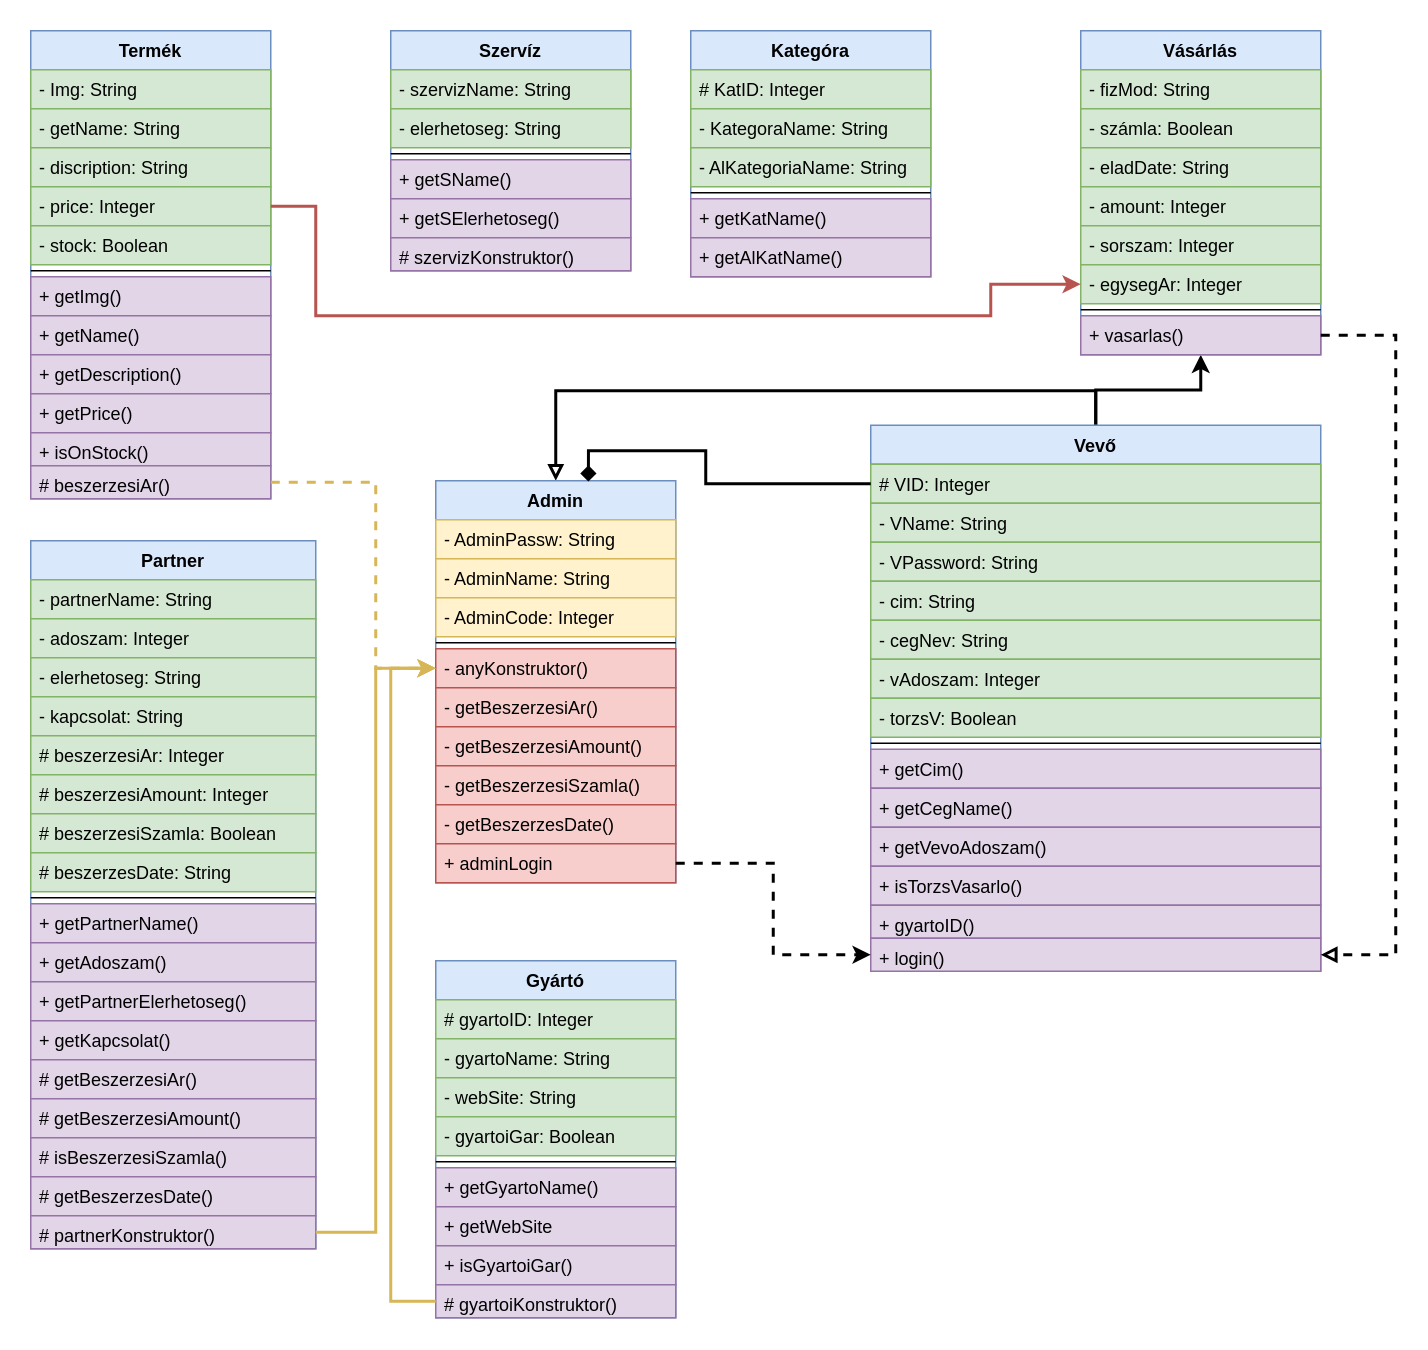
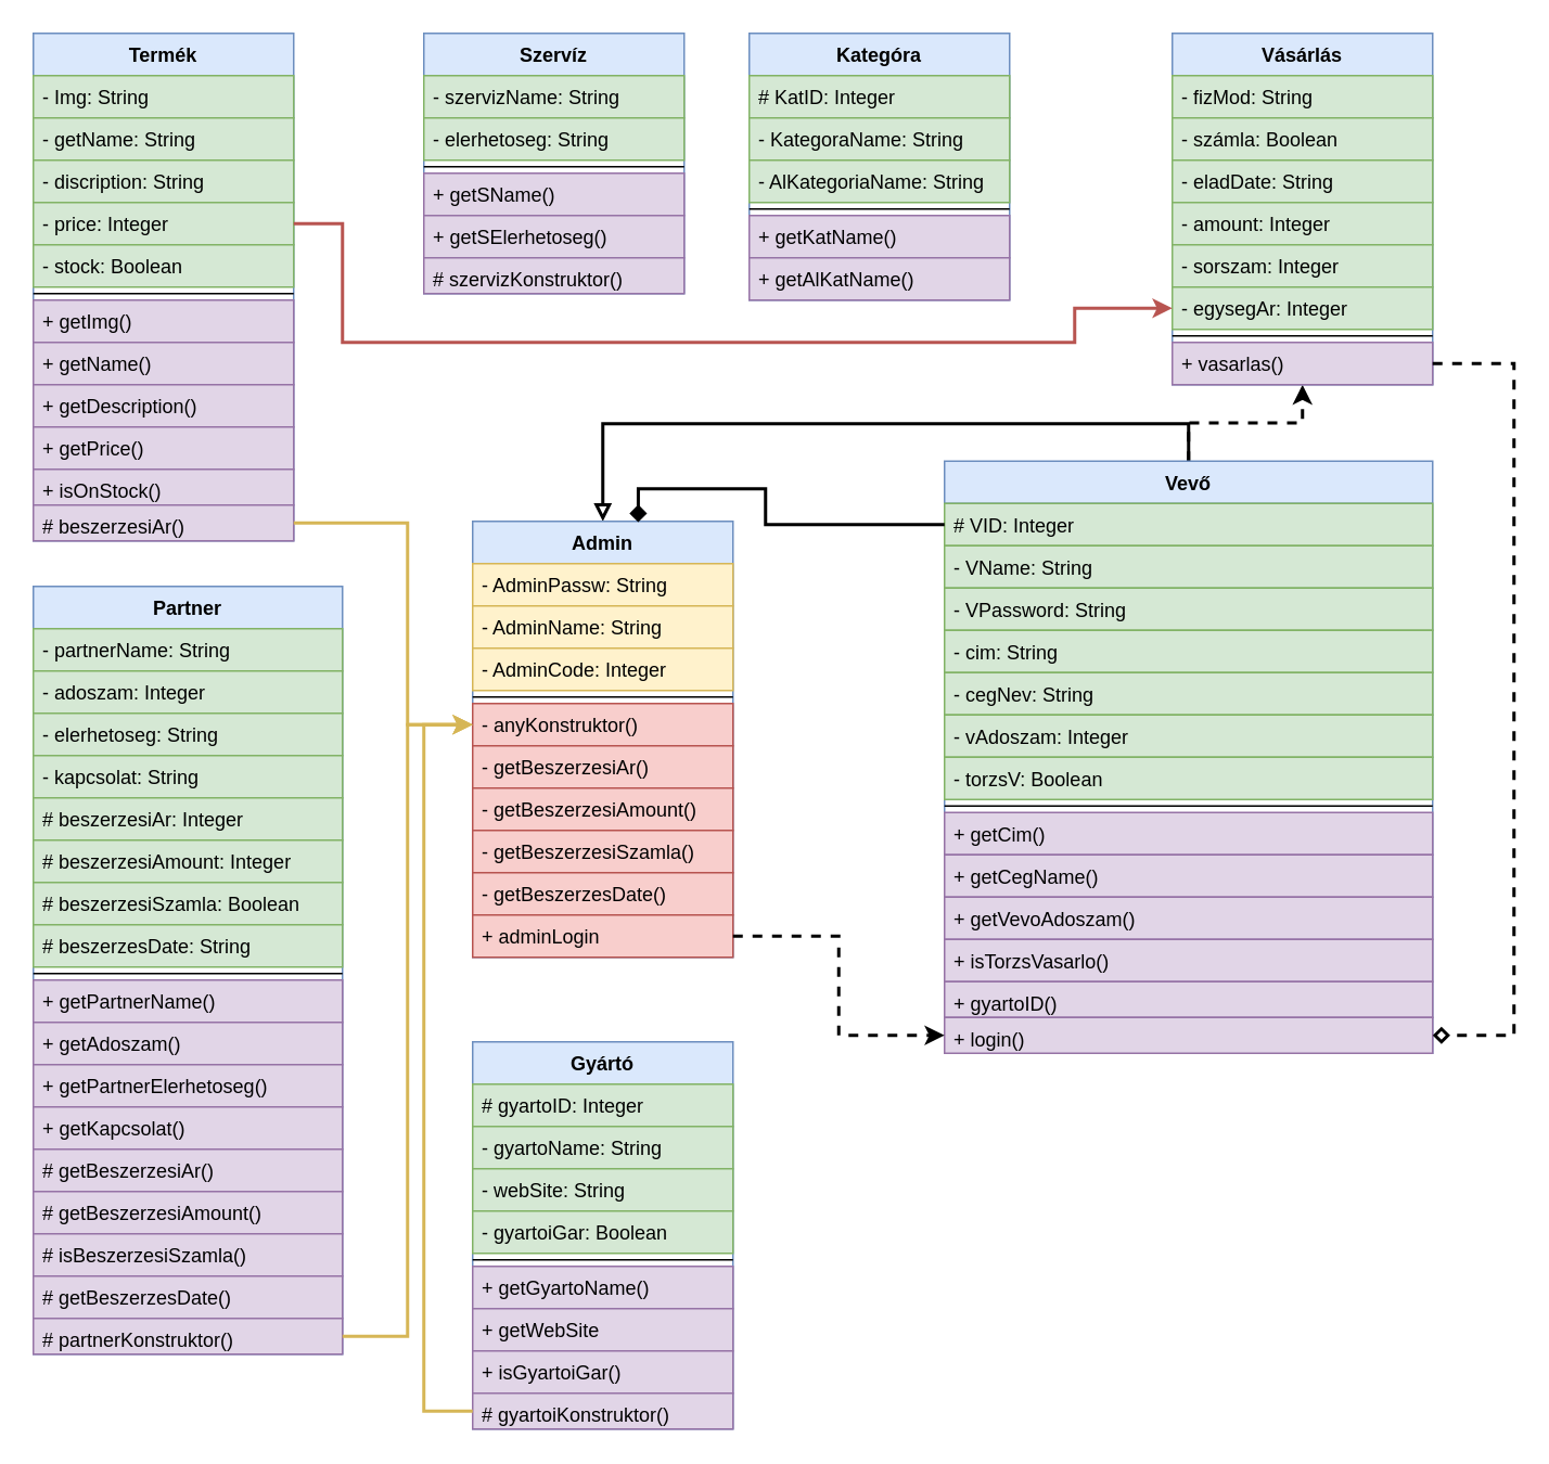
- <mxCell id="35" style="edgeStyle=orthogonalEdgeStyle;rounded=0;orthogonalLoop=1;jettySize=auto;html=1;endArrow=classic;endFill=1;strokeWidth=2;" edge="1" parent="1" source="36" target="86"><mxGeometry relative="1" as="geometry" /></mxCell>
+ <mxCell id="35" style="edgeStyle=orthogonalEdgeStyle;rounded=0;orthogonalLoop=1;jettySize=auto;html=1;endArrow=classic;endFill=1;strokeWidth=2;dashed=1;" edge="1" parent="1" source="36" target="86"><mxGeometry relative="1" as="geometry" /></mxCell>
- <mxCell id="99" style="edgeStyle=orthogonalEdgeStyle;rounded=0;orthogonalLoop=1;jettySize=auto;html=1;endArrow=classic;endFill=1;strokeWidth=2;fillColor=#fff2cc;strokeColor=#d6b656;dashed=1;" edge="1" parent="1" source="14" target="80"><mxGeometry relative="1" as="geometry"><Array as="points"><mxPoint x="250" y="321" /><mxPoint x="250" y="445" /></Array></mxGeometry></mxCell>
+ <mxCell id="99" style="edgeStyle=orthogonalEdgeStyle;rounded=0;orthogonalLoop=1;jettySize=auto;html=1;endArrow=classic;endFill=1;strokeWidth=2;fillColor=#fff2cc;strokeColor=#d6b656;" edge="1" parent="1" source="14" target="80"><mxGeometry relative="1" as="geometry"><Array as="points"><mxPoint x="250" y="321" /><mxPoint x="250" y="445" /></Array></mxGeometry></mxCell>
- <mxCell id="97" style="edgeStyle=orthogonalEdgeStyle;rounded=0;orthogonalLoop=1;jettySize=auto;html=1;entryX=1;entryY=0.5;entryDx=0;entryDy=0;endArrow=block;endFill=0;strokeWidth=2;dashed=1;" edge="1" parent="1" source="94" target="50"><mxGeometry relative="1" as="geometry"><Array as="points"><mxPoint x="930" y="223" /><mxPoint x="930" y="636" /></Array></mxGeometry></mxCell>
+ <mxCell id="97" style="edgeStyle=orthogonalEdgeStyle;rounded=0;orthogonalLoop=1;jettySize=auto;html=1;entryX=1;entryY=0.5;entryDx=0;entryDy=0;endArrow=diamond;endFill=0;strokeWidth=2;dashed=1;" edge="1" parent="1" source="94" target="50"><mxGeometry relative="1" as="geometry"><Array as="points"><mxPoint x="930" y="223" /><mxPoint x="930" y="636" /></Array></mxGeometry></mxCell>
